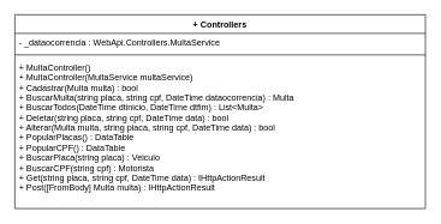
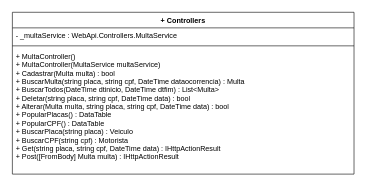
- <mxCell id="3" value="- _dataocorrencia : WebApi.Controllers.MultaService" style="text;strokeColor=none;fillColor=none;align=left;verticalAlign=top;spacingLeft=4;spacingRight=4;overflow=hidden;rotatable=0;points=[[0,0.5],[1,0.5]];portConstraint=eastwest;" parent="2" vertex="1"><mxGeometry y="26" width="570" height="26" as="geometry" /></mxCell>
+ <mxCell id="3" value="- _multaService : WebApi.Controllers.MultaService" style="text;strokeColor=none;fillColor=none;align=left;verticalAlign=top;spacingLeft=4;spacingRight=4;overflow=hidden;rotatable=0;points=[[0,0.5],[1,0.5]];portConstraint=eastwest;" parent="2" vertex="1"><mxGeometry y="26" width="570" height="26" as="geometry" /></mxCell>
